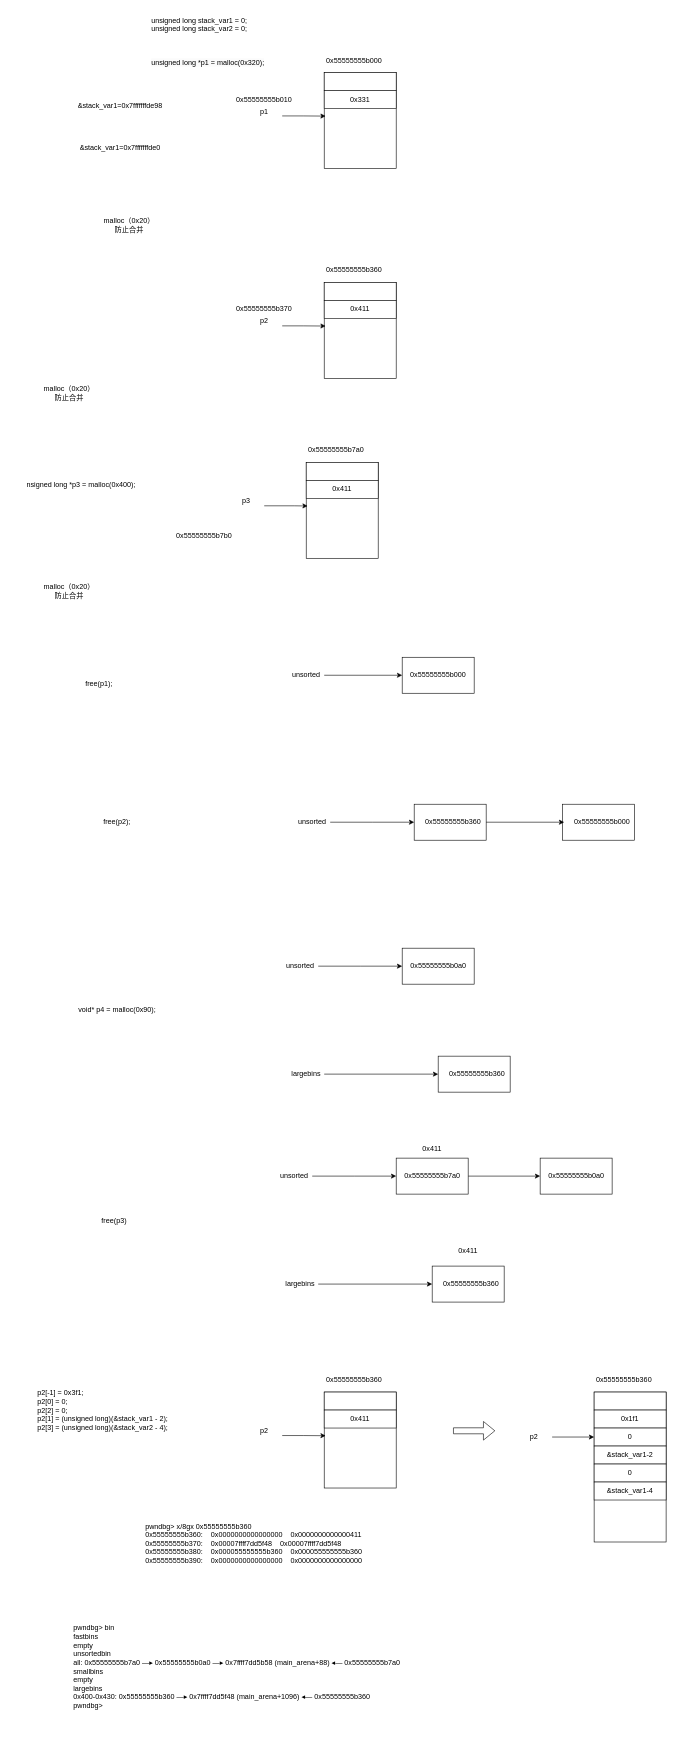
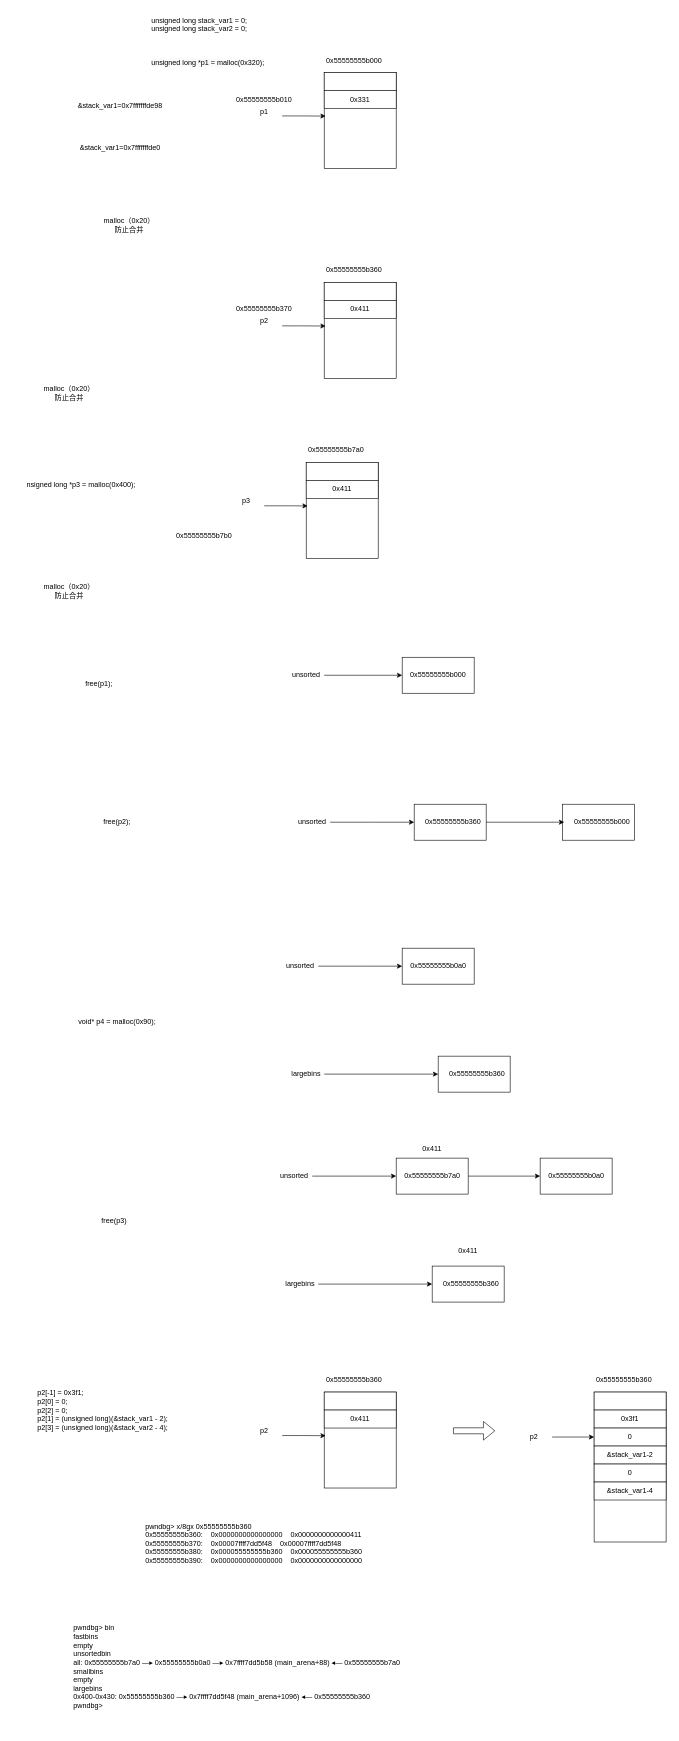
- <mxCell id="43" value="&lt;div&gt;void* p4 = malloc(0x90);&lt;/div&gt;&lt;div&gt;&lt;br&gt;&lt;/div&gt;" style="text;strokeColor=none;align=center;fillColor=none;html=1;verticalAlign=middle;whiteSpace=wrap;rounded=0;" vertex="1" parent="1"><mxGeometry x="70" y="1670" width="250" height="40" as="geometry" /></mxCell>
+ <mxCell id="43" value="&lt;div&gt;void* p4 = malloc(0x90);&lt;/div&gt;&lt;div&gt;&lt;br&gt;&lt;/div&gt;" style="text;strokeColor=none;align=center;fillColor=none;html=1;verticalAlign=middle;whiteSpace=wrap;rounded=0;" vertex="1" parent="1"><mxGeometry x="70" y="1690" width="250" height="40" as="geometry" /></mxCell>
- <mxCell id="80" value="0x1f1" style="rounded=0;whiteSpace=wrap;html=1;" vertex="1" parent="1"><mxGeometry x="990" y="2350" width="120" height="30" as="geometry" /></mxCell>
+ <mxCell id="80" value="0x3f1" style="rounded=0;whiteSpace=wrap;html=1;" vertex="1" parent="1"><mxGeometry x="990" y="2350" width="120" height="30" as="geometry" /></mxCell>
